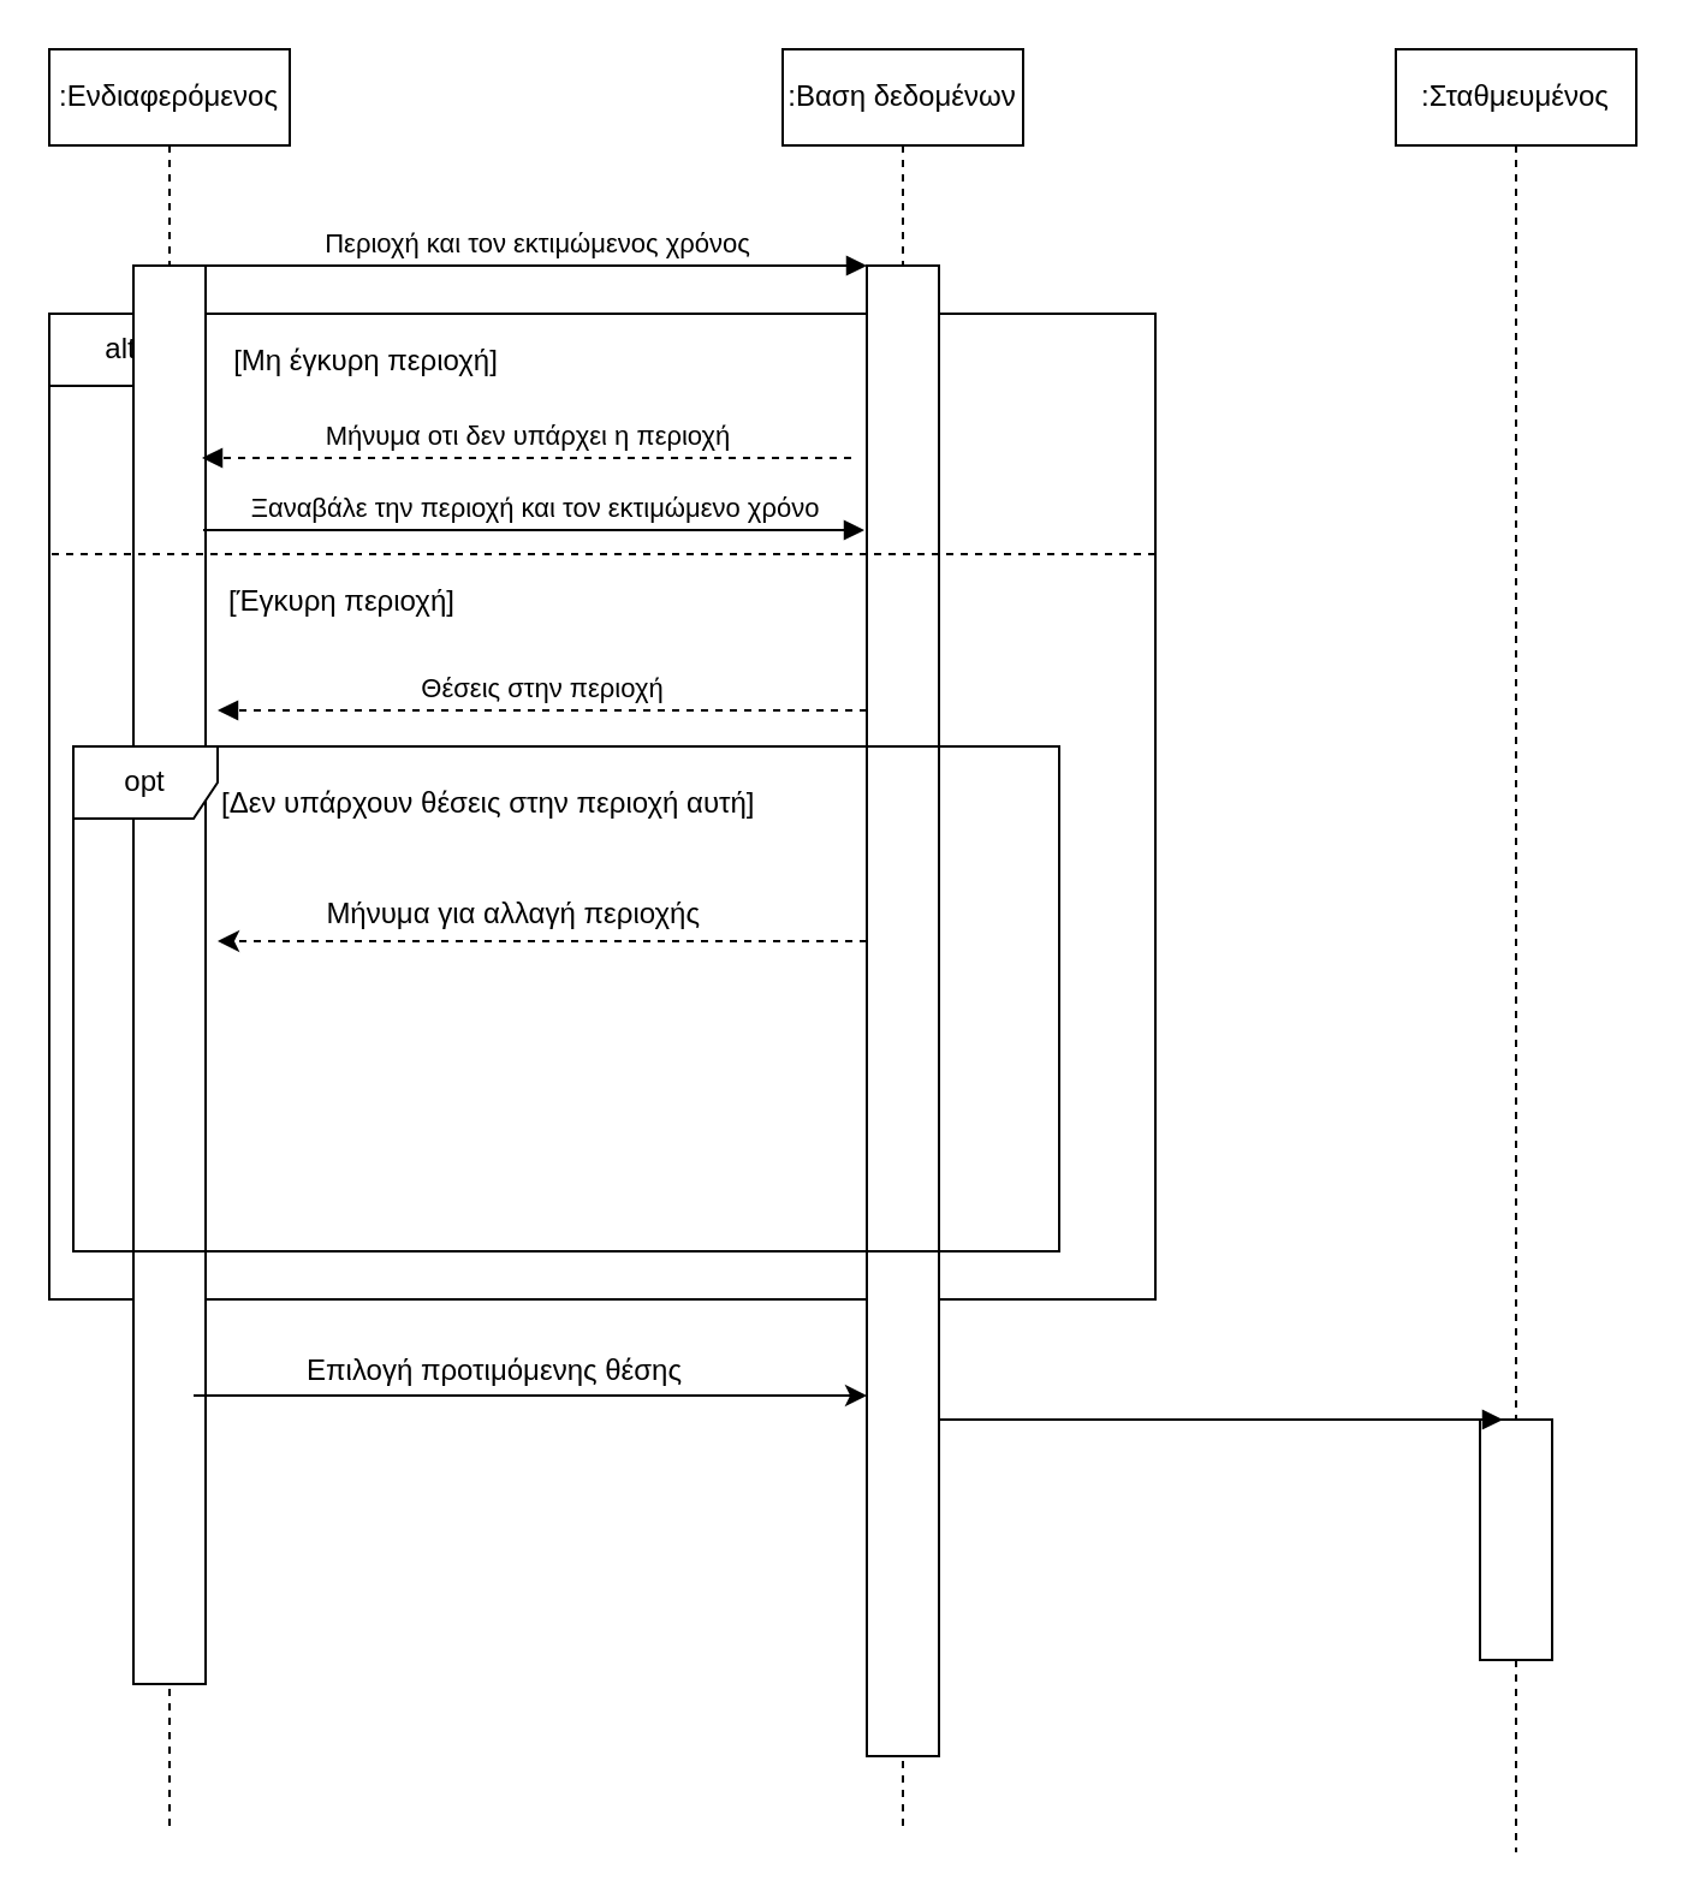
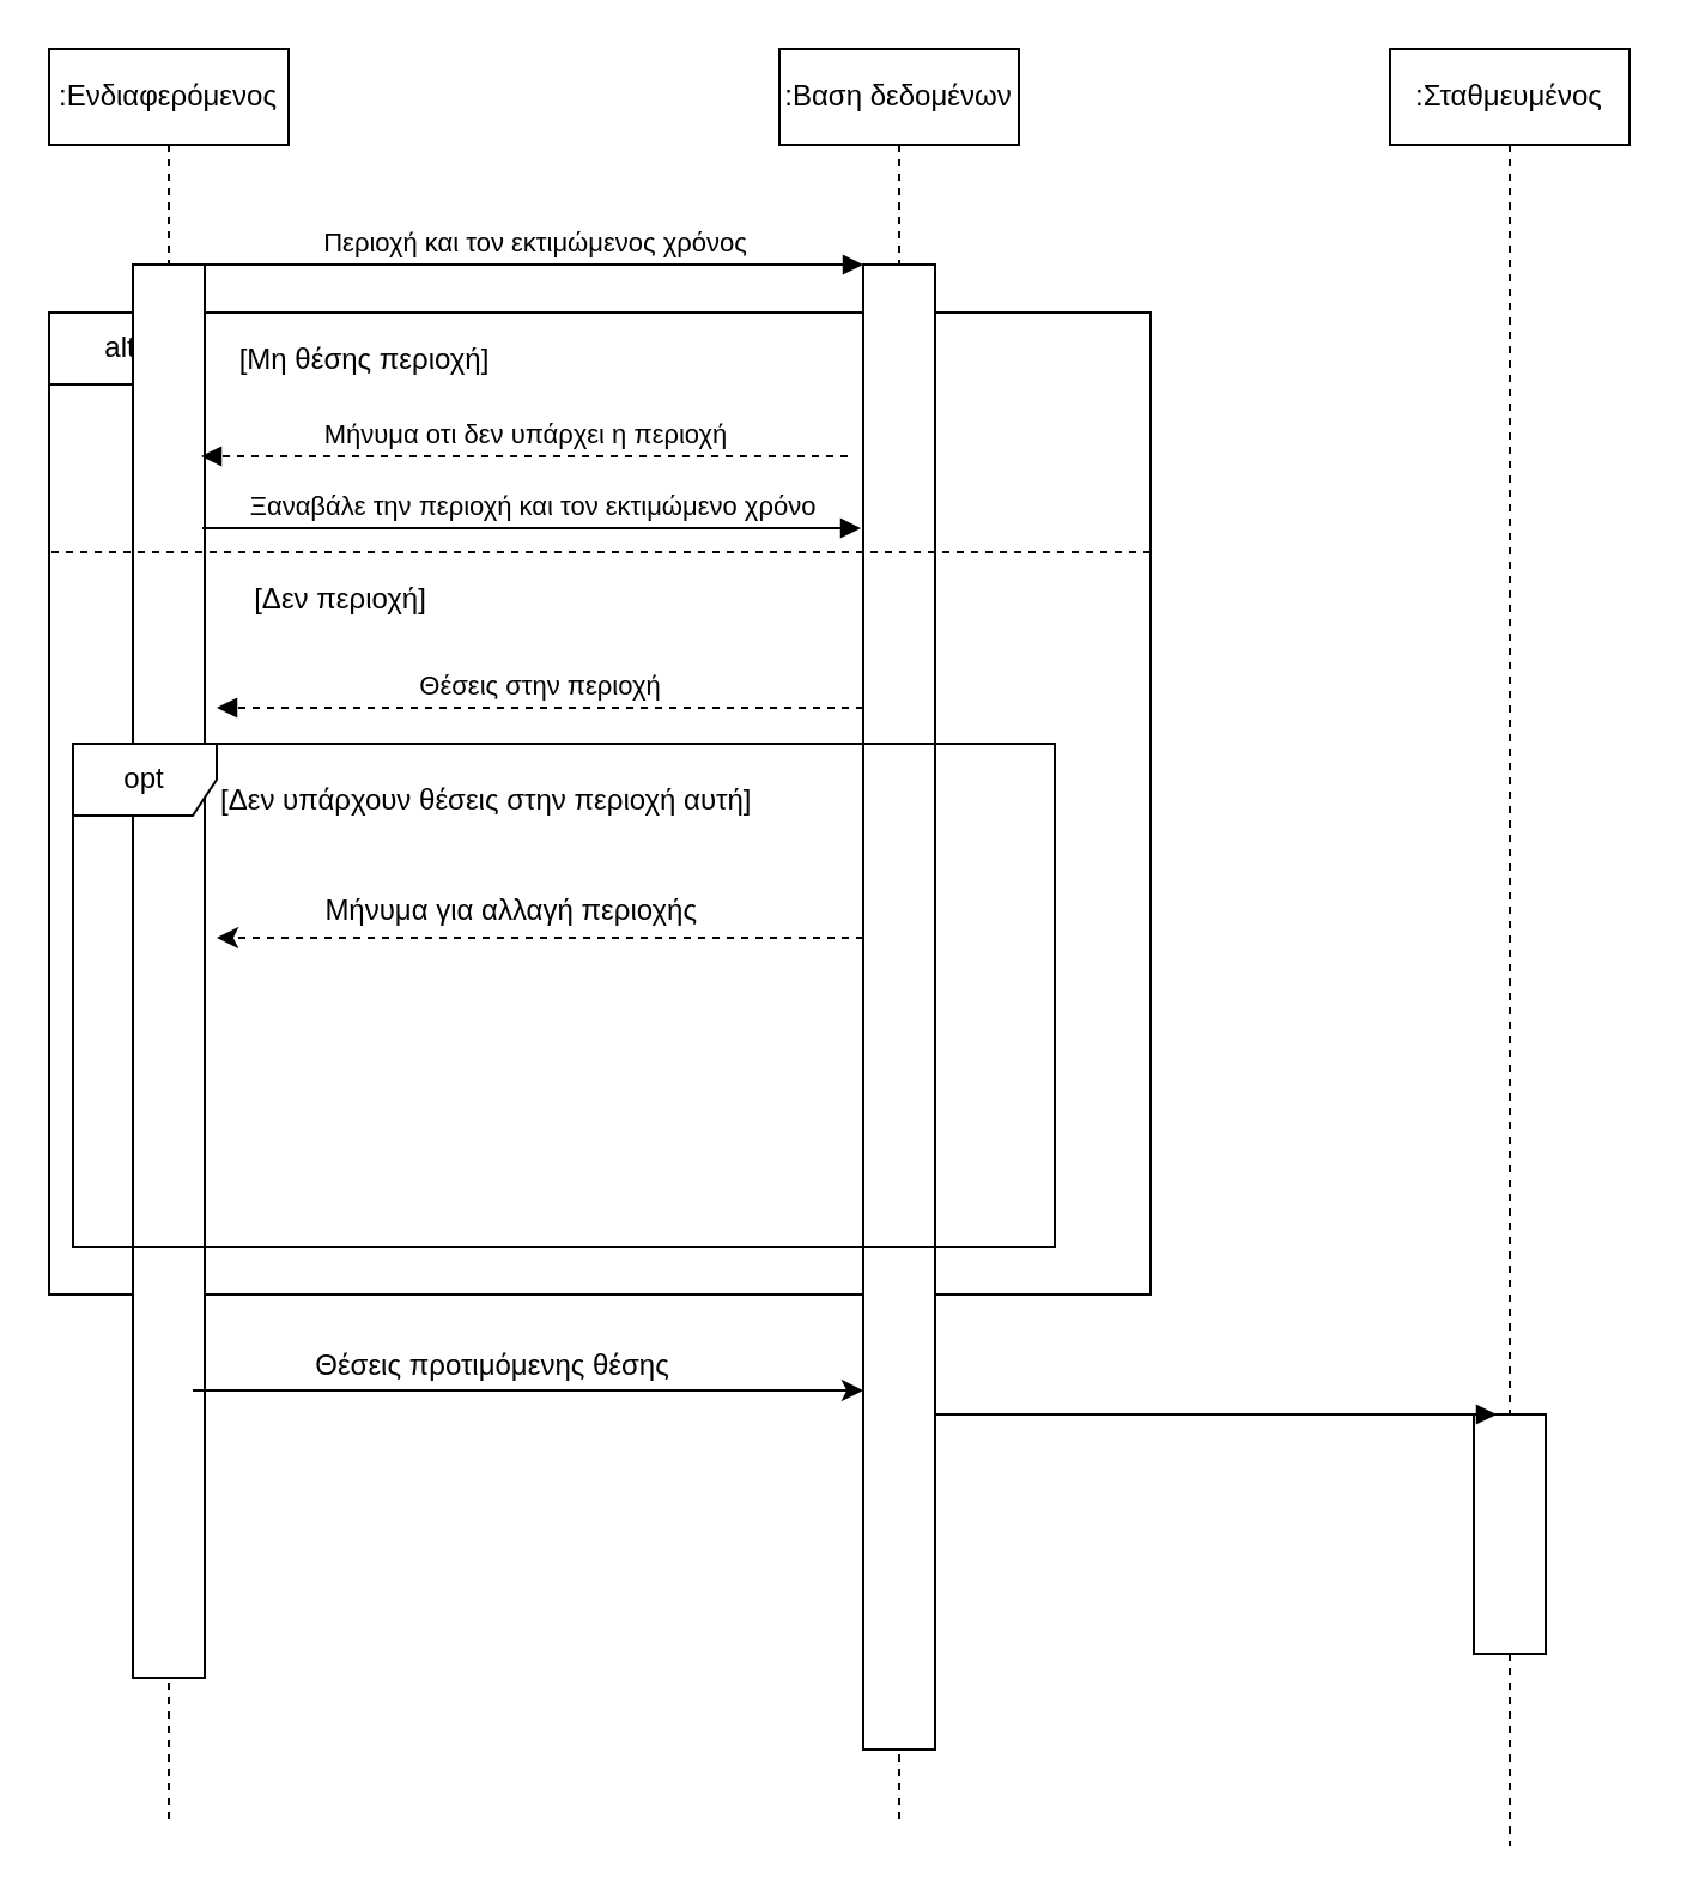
- <mxCell id="14" value="[Μη έγκυρη περιοχή]" style="text;html=1;strokeColor=none;fillColor=none;align=center;verticalAlign=middle;whiteSpace=wrap;rounded=0;" parent="1" vertex="1"><mxGeometry x="90" y="140" width="124" height="20" as="geometry" /></mxCell>
+ <mxCell id="14" value="[Μη θέσης περιοχή]" style="text;html=1;strokeColor=none;fillColor=none;align=center;verticalAlign=middle;whiteSpace=wrap;rounded=0;" parent="1" vertex="1"><mxGeometry x="90" y="140" width="124" height="20" as="geometry" /></mxCell>
- <mxCell id="15" value="[Έγκυρη&amp;nbsp;περιοχή]" style="text;html=1;strokeColor=none;fillColor=none;align=center;verticalAlign=middle;whiteSpace=wrap;rounded=0;" parent="1" vertex="1"><mxGeometry x="80" y="240" width="124" height="20" as="geometry" /></mxCell>
+ <mxCell id="15" value="[Δεν&amp;nbsp;περιοχή]" style="text;html=1;strokeColor=none;fillColor=none;align=center;verticalAlign=middle;whiteSpace=wrap;rounded=0;" parent="1" vertex="1"><mxGeometry x="80" y="240" width="124" height="20" as="geometry" /></mxCell>
- <mxCell id="12" value="Επιλογή προτιμόμενης θέσης" style="text;html=1;align=center;verticalAlign=middle;resizable=0;points=[];autosize=1;" parent="1" vertex="1"><mxGeometry x="120" y="560" width="170" height="20" as="geometry" /></mxCell>
+ <mxCell id="12" value="Θέσεις προτιμόμενης θέσης" style="text;html=1;align=center;verticalAlign=middle;resizable=0;points=[];autosize=1;" parent="1" vertex="1"><mxGeometry x="120" y="560" width="170" height="20" as="geometry" /></mxCell>
